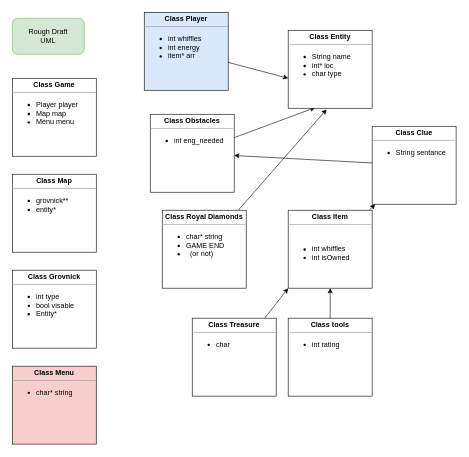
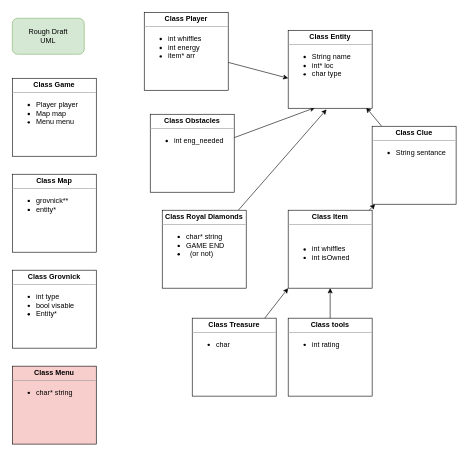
- <mxCell id="6" value="&lt;p style=&quot;margin: 0px ; margin-top: 4px ; text-align: center&quot;&gt;&lt;b&gt;Class Player&lt;br&gt;&lt;/b&gt;&lt;/p&gt;&lt;hr size=&quot;1&quot;&gt;&lt;div style=&quot;height: 2px&quot;&gt;&lt;ul&gt;&lt;li&gt;int whiffles&lt;/li&gt;&lt;li&gt;int energy&lt;/li&gt;&lt;li&gt;item* arr&lt;br&gt;&lt;/li&gt;&lt;/ul&gt;&lt;/div&gt;" style="verticalAlign=top;align=left;overflow=fill;fontSize=12;fontFamily=Helvetica;html=1;strokeColor=#000000;fillColor=#dae8fc;" vertex="1" parent="1"><mxGeometry x="240" y="20" width="140" height="130" as="geometry" /></mxCell>
+ <mxCell id="6" value="&lt;p style=&quot;margin: 0px ; margin-top: 4px ; text-align: center&quot;&gt;&lt;b&gt;Class Player&lt;br&gt;&lt;/b&gt;&lt;/p&gt;&lt;hr size=&quot;1&quot;&gt;&lt;div style=&quot;height: 2px&quot;&gt;&lt;ul&gt;&lt;li&gt;int whiffles&lt;/li&gt;&lt;li&gt;int energy&lt;/li&gt;&lt;li&gt;item* arr&lt;br&gt;&lt;/li&gt;&lt;/ul&gt;&lt;/div&gt;" style="verticalAlign=top;align=left;overflow=fill;fontSize=12;fontFamily=Helvetica;html=1;strokeColor=#000000;fillColor=#ffffff;" vertex="1" parent="1"><mxGeometry x="240" y="20" width="140" height="130" as="geometry" /></mxCell>
- <mxCell id="12" style="edgeStyle=none;rounded=0;orthogonalLoop=1;jettySize=auto;html=1;" edge="1" parent="1" source="13" target="11"><mxGeometry relative="1" as="geometry" /></mxCell>
+ <mxCell id="12" style="edgeStyle=none;rounded=0;orthogonalLoop=1;jettySize=auto;html=1;entryX=0.929;entryY=0.992;entryDx=0;entryDy=0;entryPerimeter=0;" edge="1" parent="1" source="13" target="17"><mxGeometry relative="1" as="geometry" /></mxCell>
